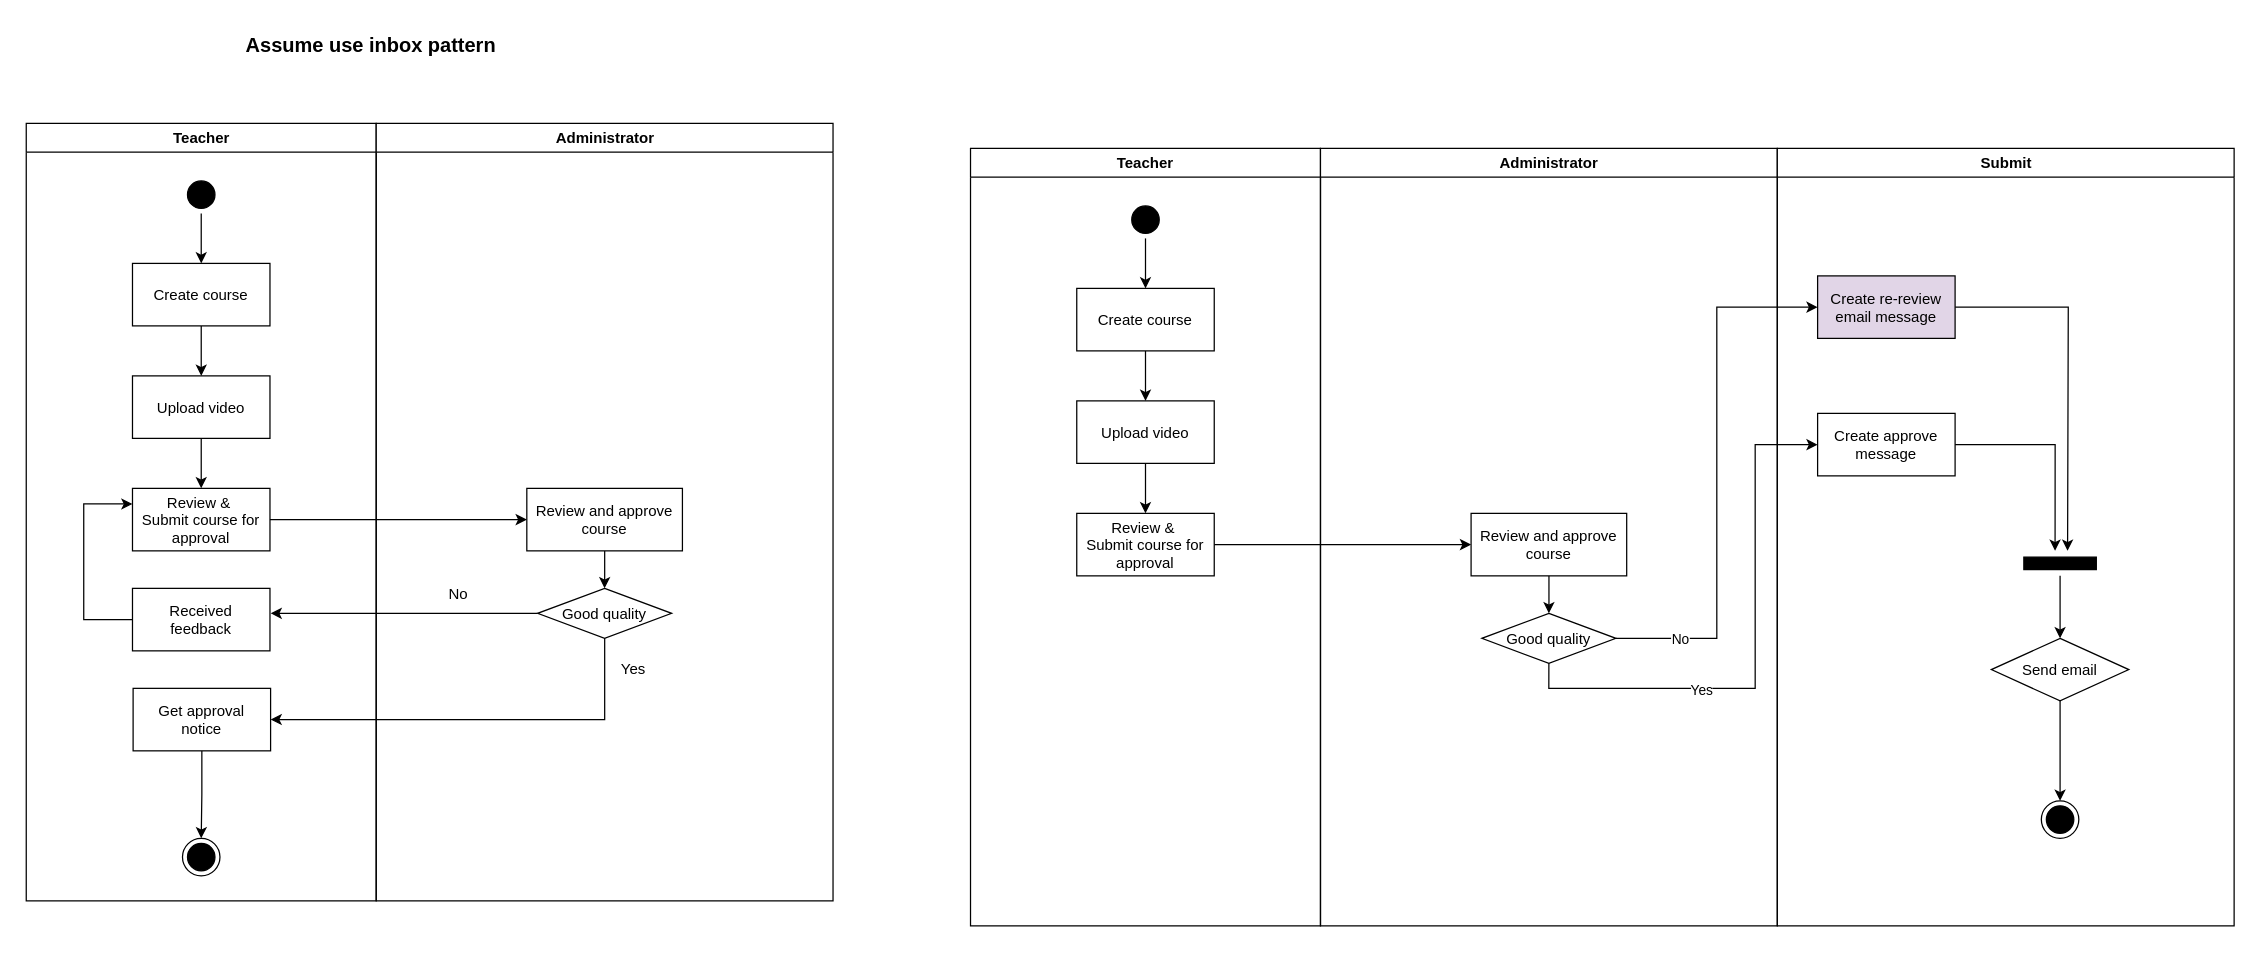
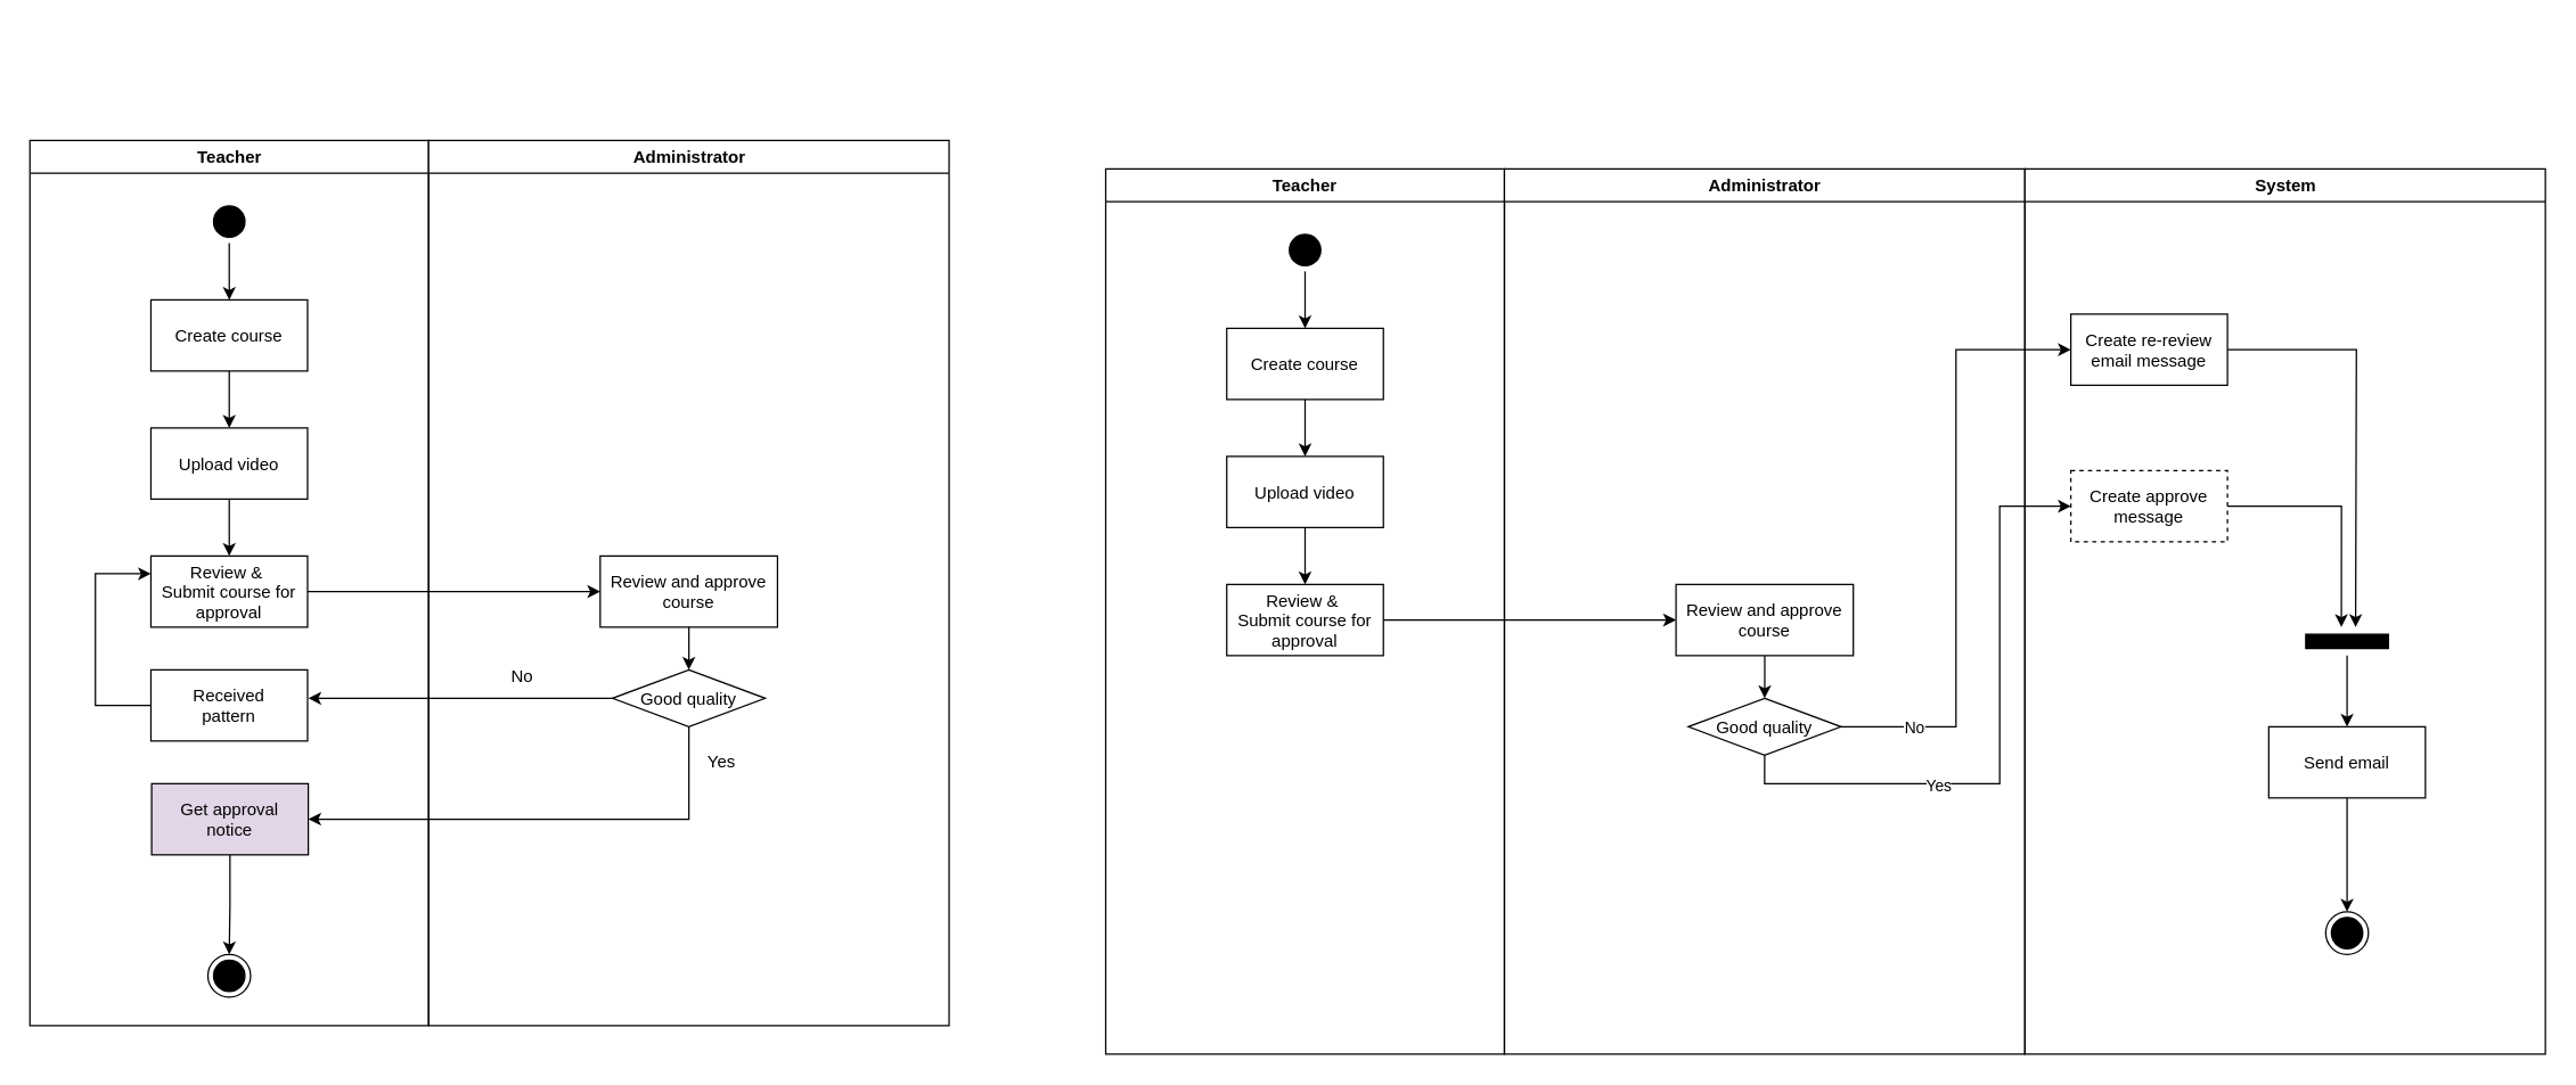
- <mxCell id="24" value="Assume use inbox pattern" style="text;html=1;align=center;verticalAlign=middle;resizable=0;points=[];autosize=1;strokeColor=none;fillColor=none;fontSize=16;fontStyle=1" vertex="1" parent="1"><mxGeometry x="191" y="20" width="210" height="30" as="geometry" /></mxCell>
- <mxCell id="38" value="Submit" style="swimlane;whiteSpace=wrap;" vertex="1" parent="1"><mxGeometry x="1421.5" y="118" width="365.5" height="622" as="geometry" /></mxCell>
+ <mxCell id="38" value="System" style="swimlane;whiteSpace=wrap;" vertex="1" parent="1"><mxGeometry x="1421.5" y="118" width="365.5" height="622" as="geometry" /></mxCell>
- <mxCell id="41" value="Create re-review&#10;email message" style="fillColor=#e1d5e7;" vertex="1" parent="38"><mxGeometry x="32.25" y="102" width="110" height="50" as="geometry" /></mxCell>
+ <mxCell id="41" value="Create re-review&#10;email message" style="" vertex="1" parent="38"><mxGeometry x="32.25" y="102" width="110" height="50" as="geometry" /></mxCell>
- <mxCell id="39" value="Create approve&#10;message" style="" vertex="1" parent="38"><mxGeometry x="32.25" y="212" width="110" height="50" as="geometry" /></mxCell>
+ <mxCell id="39" value="Create approve&#10;message" style="dashed=1;" vertex="1" parent="38"><mxGeometry x="32.25" y="212" width="110" height="50" as="geometry" /></mxCell>
- <mxCell id="11" value="Received&#10;feedback" style="" vertex="1" parent="2"><mxGeometry x="85" y="372" width="110" height="50" as="geometry" /></mxCell>
+ <mxCell id="11" value="Received&#10;pattern" style="" vertex="1" parent="2"><mxGeometry x="85" y="372" width="110" height="50" as="geometry" /></mxCell>
- <mxCell id="43" value="Send email" style="rhombus;" vertex="1" parent="38"><mxGeometry x="171.25" y="392" width="110" height="50" as="geometry" /></mxCell>
+ <mxCell id="43" value="Send email" style="" vertex="1" parent="38"><mxGeometry x="171.25" y="392" width="110" height="50" as="geometry" /></mxCell>
- <mxCell id="13" value="Get approval&#10;notice" style="" vertex="1" parent="2"><mxGeometry x="85.5" y="452" width="110" height="50" as="geometry" /></mxCell>
+ <mxCell id="13" value="Get approval&#10;notice" style="fillColor=#e1d5e7;" vertex="1" parent="2"><mxGeometry x="85.5" y="452" width="110" height="50" as="geometry" /></mxCell>
